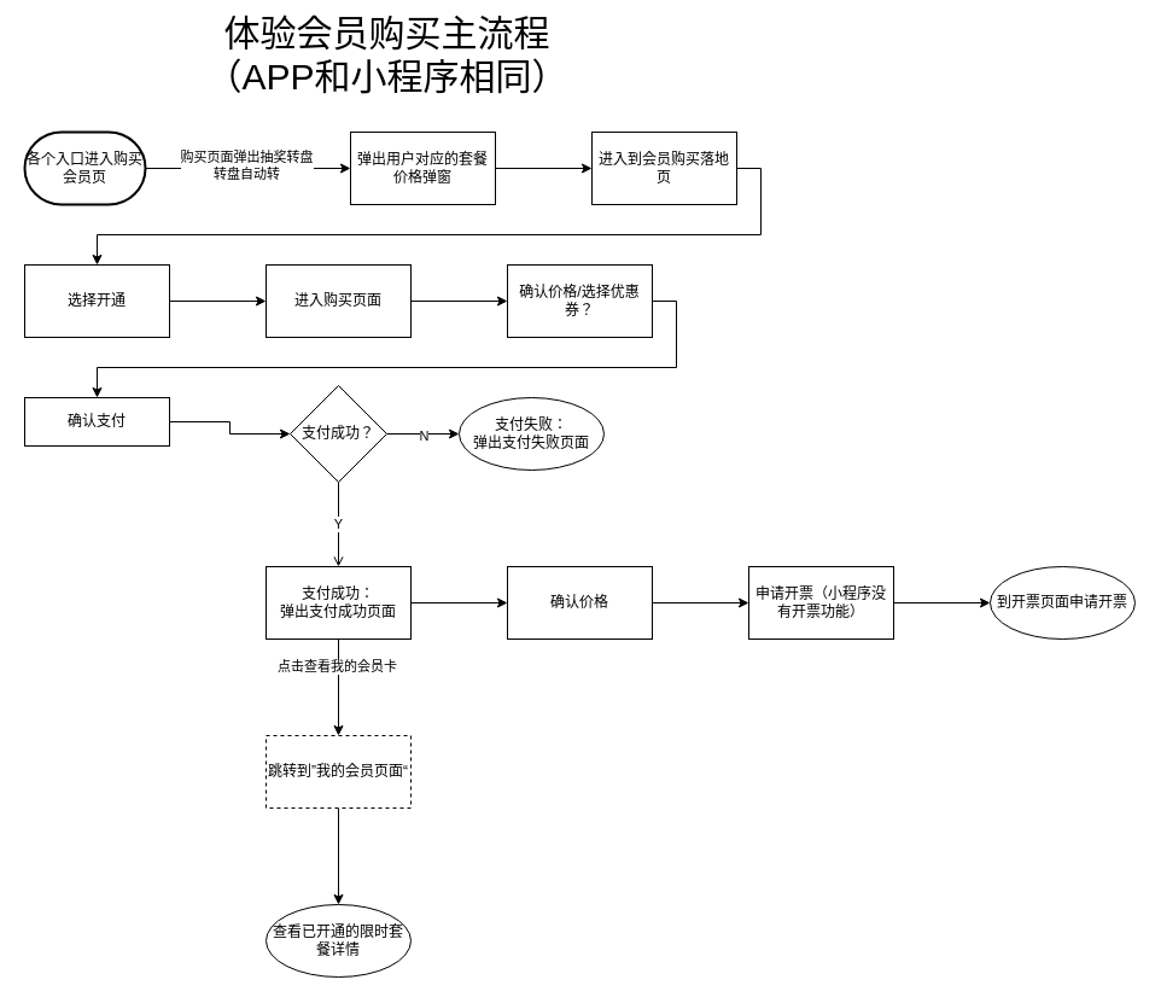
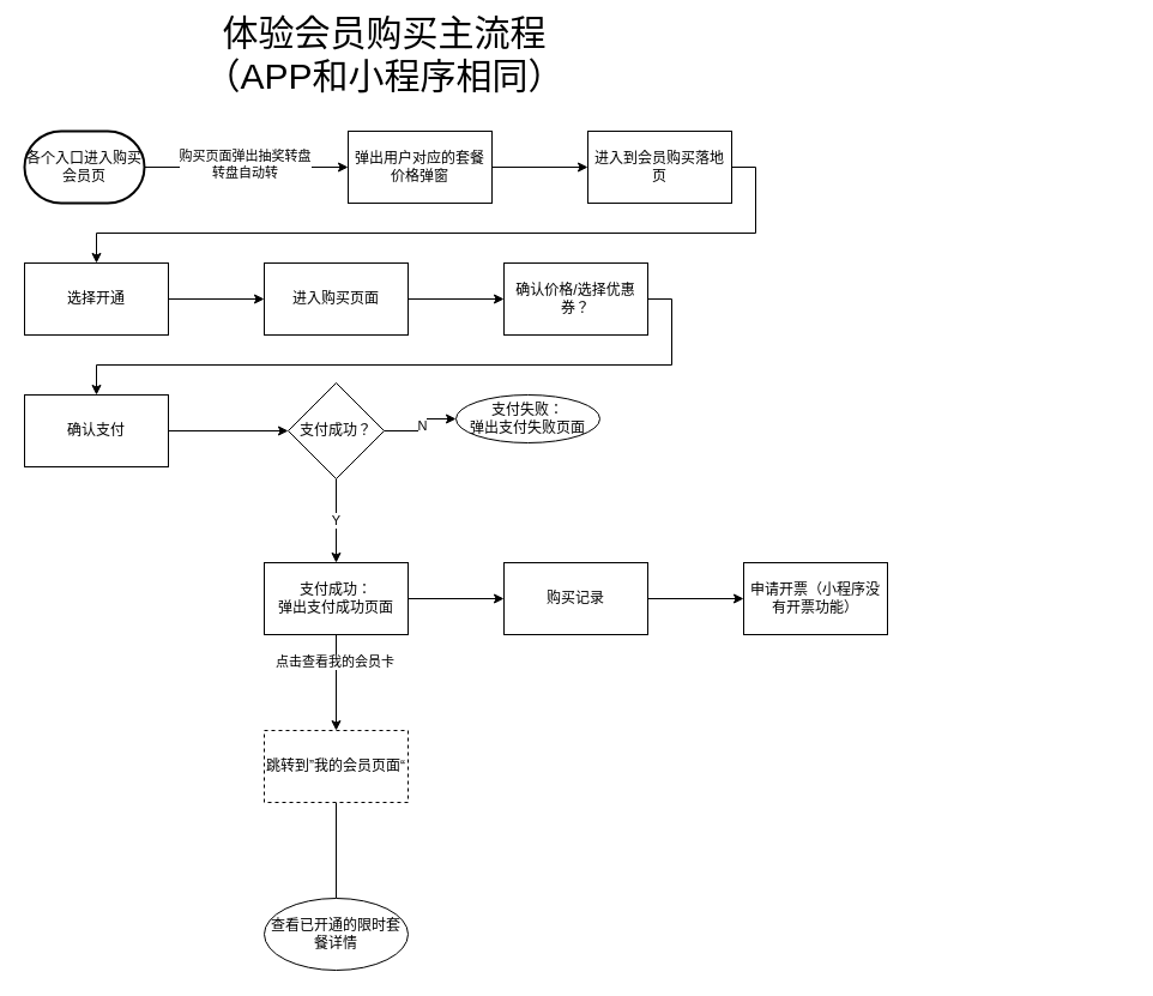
- <mxCell id="16" value="确认支付" style="whiteSpace=wrap;html=1;" vertex="1" parent="1"><mxGeometry x="20" y="329" width="120" height="40" as="geometry" /></mxCell>
+ <mxCell id="16" value="确认支付" style="whiteSpace=wrap;html=1;" vertex="1" parent="1"><mxGeometry x="20" y="329" width="120" height="60" as="geometry" /></mxCell>
- <mxCell id="21" value="支付失败：&lt;br&gt;弹出支付失败页面" style="ellipse;whiteSpace=wrap;html=1;" vertex="1" parent="1"><mxGeometry x="380" y="329" width="120" height="60" as="geometry" /></mxCell>
+ <mxCell id="21" value="支付失败：&lt;br&gt;弹出支付失败页面" style="ellipse;whiteSpace=wrap;html=1;" vertex="1" parent="1"><mxGeometry x="380" y="329" width="120" height="40" as="geometry" /></mxCell>
- <mxCell id="19" value="Y" style="edgeStyle=orthogonalEdgeStyle;rounded=0;orthogonalLoop=1;jettySize=auto;html=1;endArrow=open;" edge="1" parent="1" source="20" target="25"><mxGeometry relative="1" as="geometry" /></mxCell>
+ <mxCell id="19" value="Y" style="edgeStyle=orthogonalEdgeStyle;rounded=0;orthogonalLoop=1;jettySize=auto;html=1;" edge="1" parent="1" source="20" target="25"><mxGeometry relative="1" as="geometry" /></mxCell>
- <mxCell id="29" value="确认价格" style="whiteSpace=wrap;html=1;" vertex="1" parent="1"><mxGeometry x="420" y="469" width="120" height="60" as="geometry" /></mxCell>
+ <mxCell id="29" value="购买记录" style="whiteSpace=wrap;html=1;" vertex="1" parent="1"><mxGeometry x="420" y="469" width="120" height="60" as="geometry" /></mxCell>
- <mxCell id="30" value="" style="edgeStyle=orthogonalEdgeStyle;rounded=0;orthogonalLoop=1;jettySize=auto;html=1;" edge="1" parent="1" source="31" target="32"><mxGeometry relative="1" as="geometry" /></mxCell>
- <mxCell id="32" value="到开票页面申请开票" style="ellipse;whiteSpace=wrap;html=1;" vertex="1" parent="1"><mxGeometry x="820" y="469" width="120" height="60" as="geometry" /></mxCell>
- <mxCell id="26" value="" style="edgeStyle=orthogonalEdgeStyle;rounded=0;orthogonalLoop=1;jettySize=auto;html=1;" edge="1" parent="1" source="27" target="33"><mxGeometry relative="1" as="geometry" /></mxCell>
+ <mxCell id="26" value="" style="edgeStyle=orthogonalEdgeStyle;rounded=0;orthogonalLoop=1;jettySize=auto;html=1;endArrow=none;" edge="1" parent="1" source="27" target="33"><mxGeometry relative="1" as="geometry" /></mxCell>
